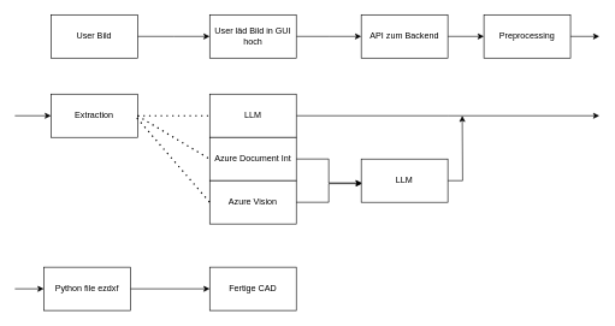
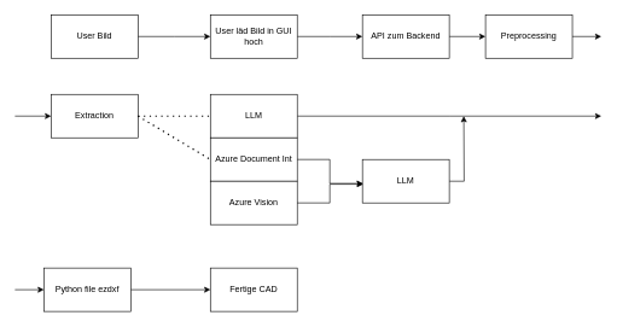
- <mxCell id="26" value="" style="endArrow=none;dashed=1;html=1;dashPattern=1 3;strokeWidth=2;rounded=0;entryX=0;entryY=0.5;entryDx=0;entryDy=0;exitX=0.993;exitY=0.552;exitDx=0;exitDy=0;exitPerimeter=0;" edge="1" parent="1" source="12" target="16"><mxGeometry width="50" height="50" relative="1" as="geometry"><mxPoint x="200" y="170" as="sourcePoint" /><mxPoint x="300" y="230" as="targetPoint" /></mxGeometry></mxCell>
